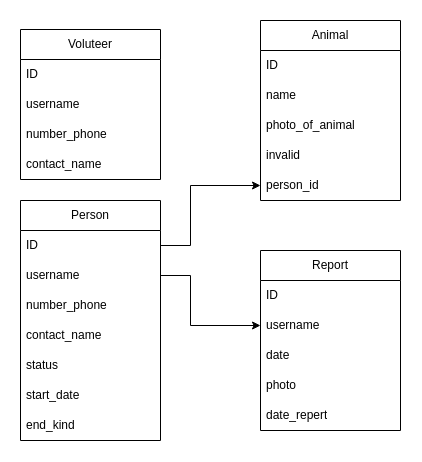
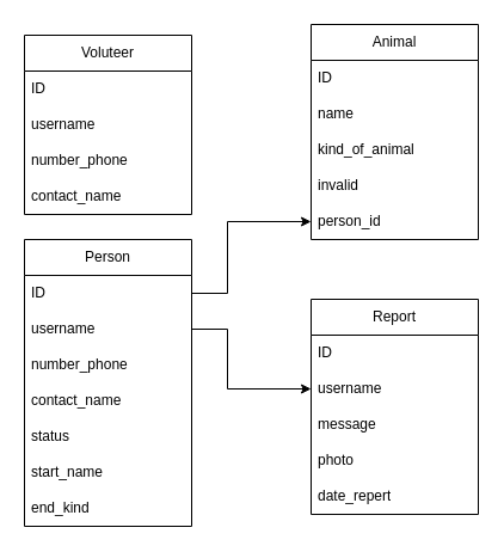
- <mxCell id="14" value="photo_of_animal" style="text;strokeColor=none;fillColor=none;align=left;verticalAlign=middle;spacingLeft=4;spacingRight=4;overflow=hidden;points=[[0,0.5],[1,0.5]];portConstraint=eastwest;rotatable=0;whiteSpace=wrap;html=1;" vertex="1" parent="11"><mxGeometry y="90" width="140" height="30" as="geometry" /></mxCell>
+ <mxCell id="14" value="kind_of_animal" style="text;strokeColor=none;fillColor=none;align=left;verticalAlign=middle;spacingLeft=4;spacingRight=4;overflow=hidden;points=[[0,0.5],[1,0.5]];portConstraint=eastwest;rotatable=0;whiteSpace=wrap;html=1;" vertex="1" parent="11"><mxGeometry y="90" width="140" height="30" as="geometry" /></mxCell>
- <mxCell id="25" value="date" style="text;strokeColor=none;fillColor=none;align=left;verticalAlign=middle;spacingLeft=4;spacingRight=4;overflow=hidden;points=[[0,0.5],[1,0.5]];portConstraint=eastwest;rotatable=0;whiteSpace=wrap;html=1;" vertex="1" parent="22"><mxGeometry y="90" width="140" height="30" as="geometry" /></mxCell>
+ <mxCell id="25" value="message" style="text;strokeColor=none;fillColor=none;align=left;verticalAlign=middle;spacingLeft=4;spacingRight=4;overflow=hidden;points=[[0,0.5],[1,0.5]];portConstraint=eastwest;rotatable=0;whiteSpace=wrap;html=1;" vertex="1" parent="22"><mxGeometry y="90" width="140" height="30" as="geometry" /></mxCell>
- <mxCell id="8" value="start_date" style="text;strokeColor=none;fillColor=none;align=left;verticalAlign=middle;spacingLeft=4;spacingRight=4;overflow=hidden;points=[[0,0.5],[1,0.5]];portConstraint=eastwest;rotatable=0;whiteSpace=wrap;html=1;" vertex="1" parent="2"><mxGeometry y="180" width="140" height="30" as="geometry" /></mxCell>
+ <mxCell id="8" value="start_name" style="text;strokeColor=none;fillColor=none;align=left;verticalAlign=middle;spacingLeft=4;spacingRight=4;overflow=hidden;points=[[0,0.5],[1,0.5]];portConstraint=eastwest;rotatable=0;whiteSpace=wrap;html=1;" vertex="1" parent="2"><mxGeometry y="180" width="140" height="30" as="geometry" /></mxCell>
